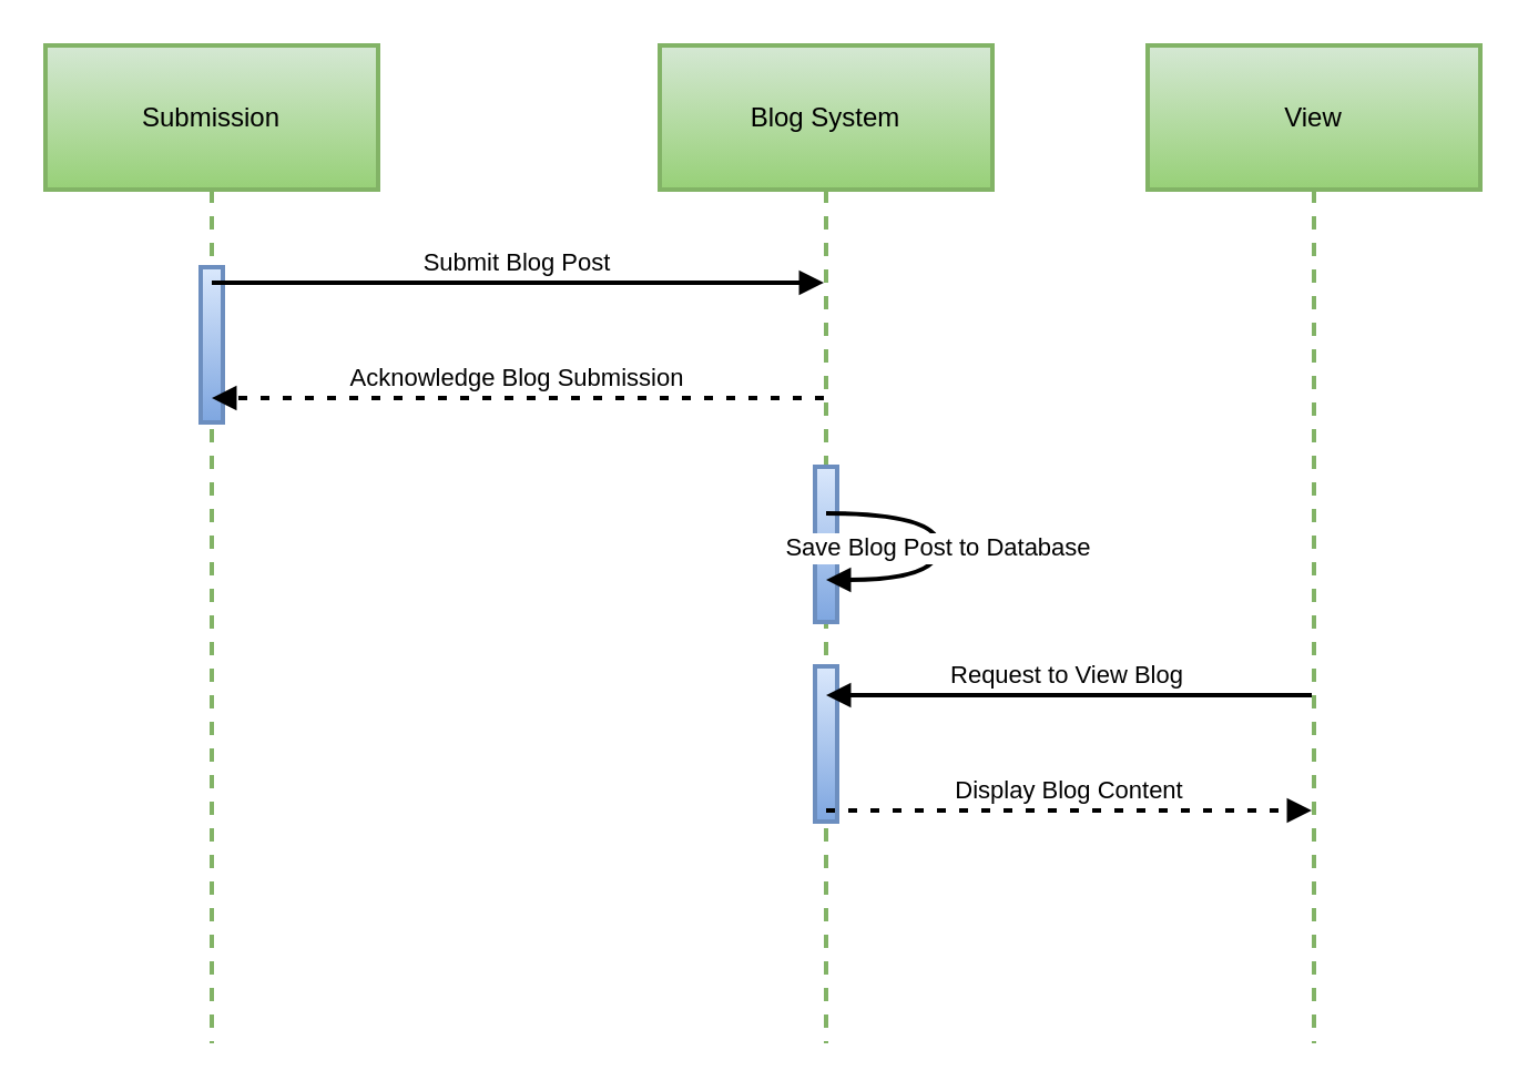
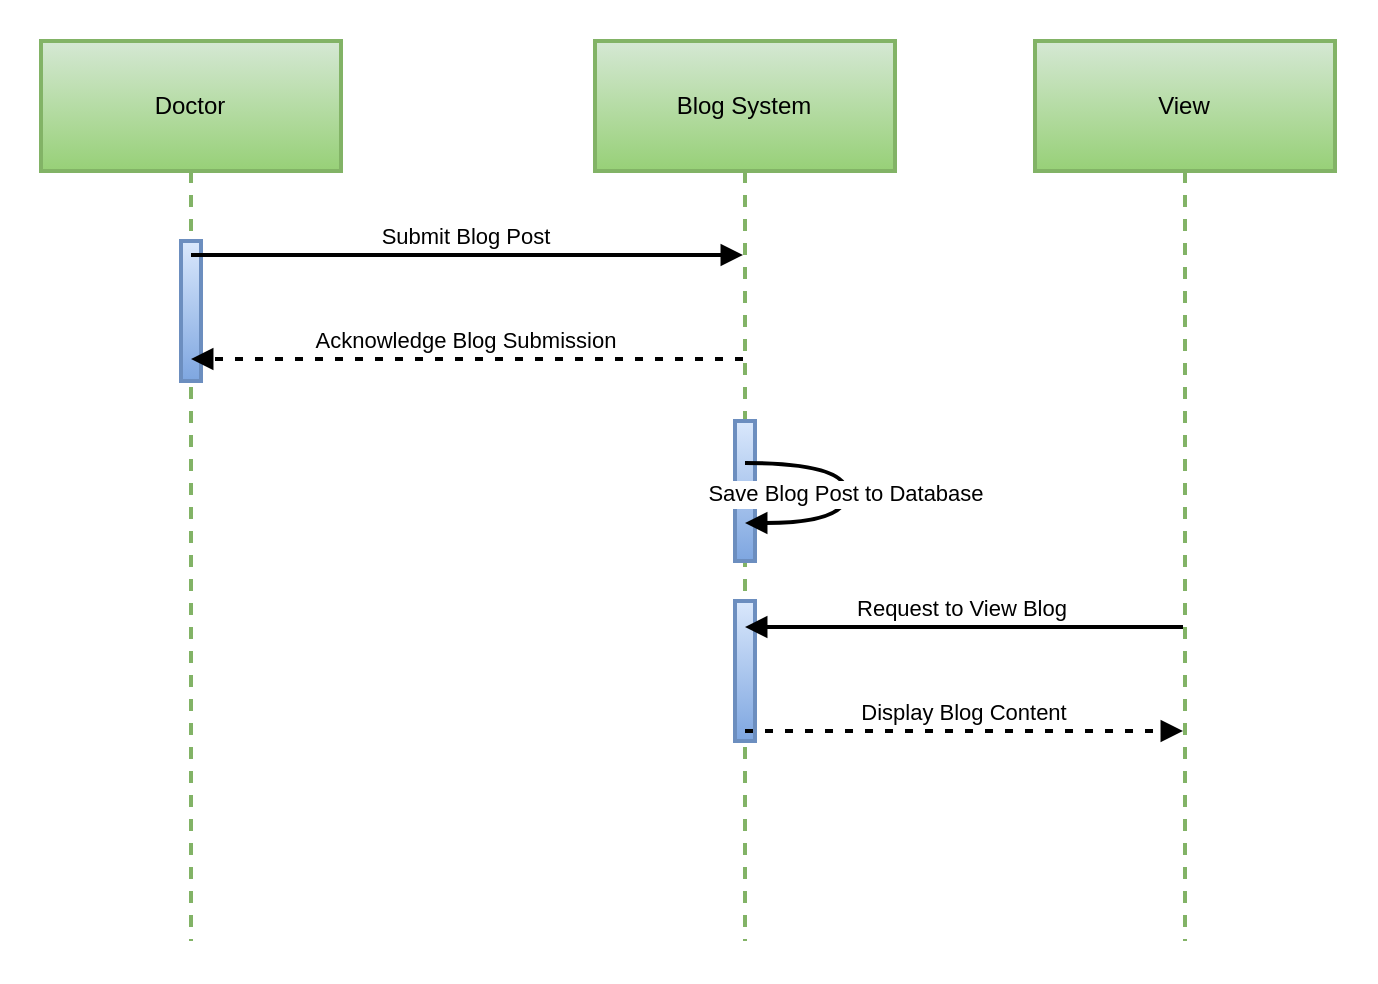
- <mxCell id="2" value="Submission" style="shape=umlLifeline;perimeter=lifelinePerimeter;whiteSpace=wrap;container=1;dropTarget=0;collapsible=0;recursiveResize=0;outlineConnect=0;portConstraint=eastwest;newEdgeStyle={&quot;edgeStyle&quot;:&quot;elbowEdgeStyle&quot;,&quot;elbow&quot;:&quot;vertical&quot;,&quot;curved&quot;:0,&quot;rounded&quot;:0};size=65;fillColor=#d5e8d4;gradientColor=#97d077;strokeColor=#82b366;strokeWidth=2;" vertex="1" parent="1"><mxGeometry x="20" y="20" width="150" height="450" as="geometry" /></mxCell>
+ <mxCell id="2" value="Doctor" style="shape=umlLifeline;perimeter=lifelinePerimeter;whiteSpace=wrap;container=1;dropTarget=0;collapsible=0;recursiveResize=0;outlineConnect=0;portConstraint=eastwest;newEdgeStyle={&quot;edgeStyle&quot;:&quot;elbowEdgeStyle&quot;,&quot;elbow&quot;:&quot;vertical&quot;,&quot;curved&quot;:0,&quot;rounded&quot;:0};size=65;fillColor=#d5e8d4;gradientColor=#97d077;strokeColor=#82b366;strokeWidth=2;" vertex="1" parent="1"><mxGeometry x="20" y="20" width="150" height="450" as="geometry" /></mxCell>
